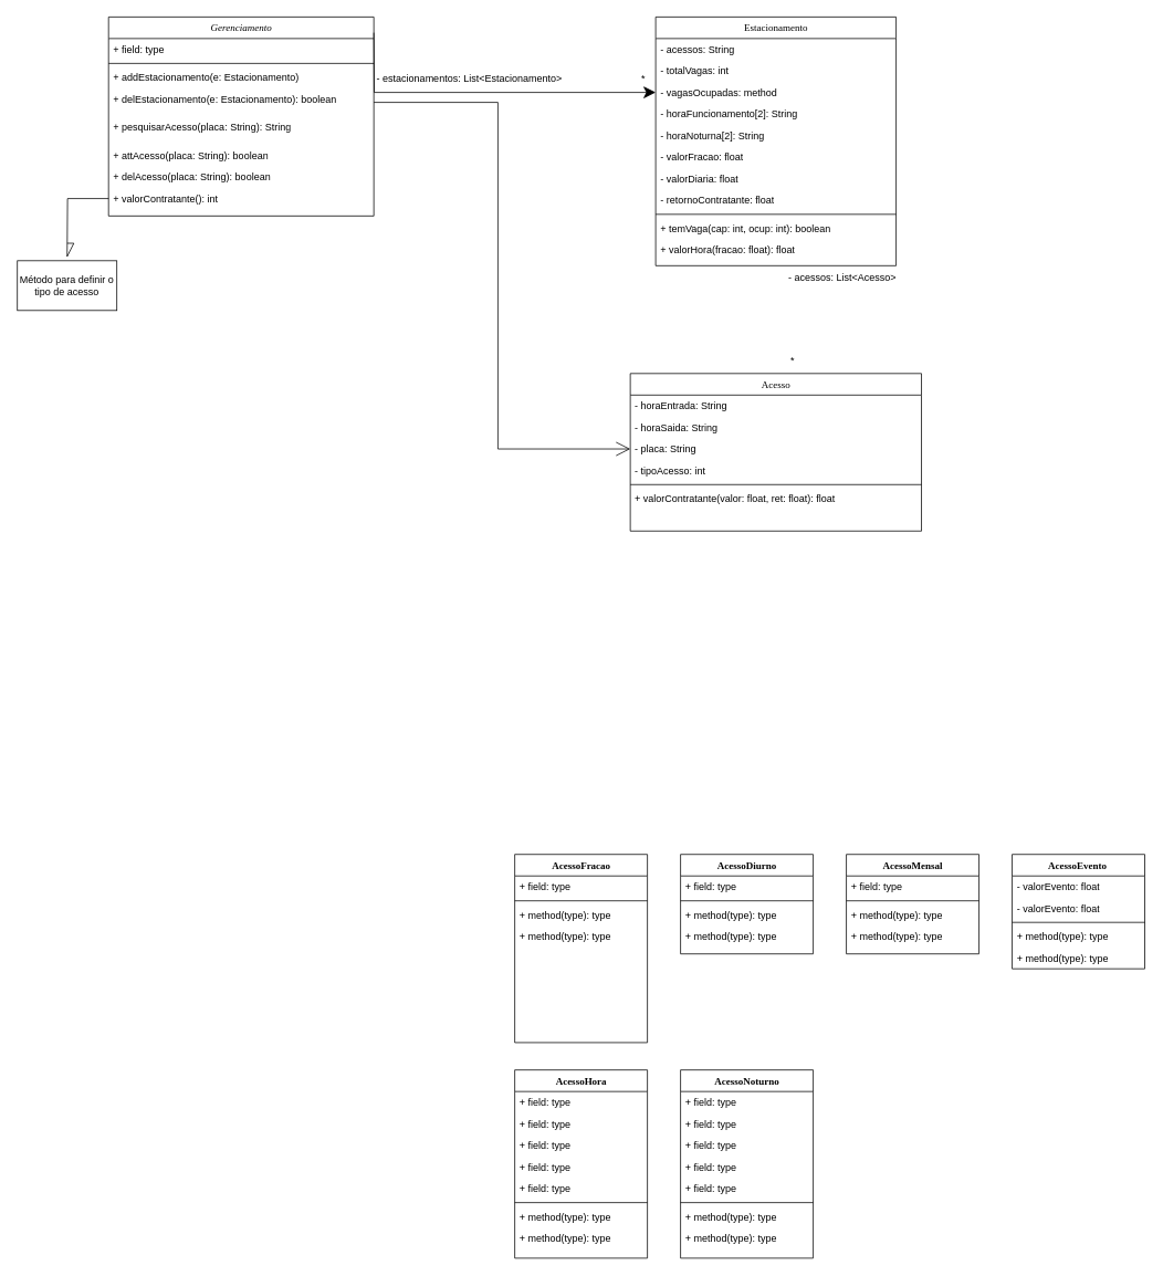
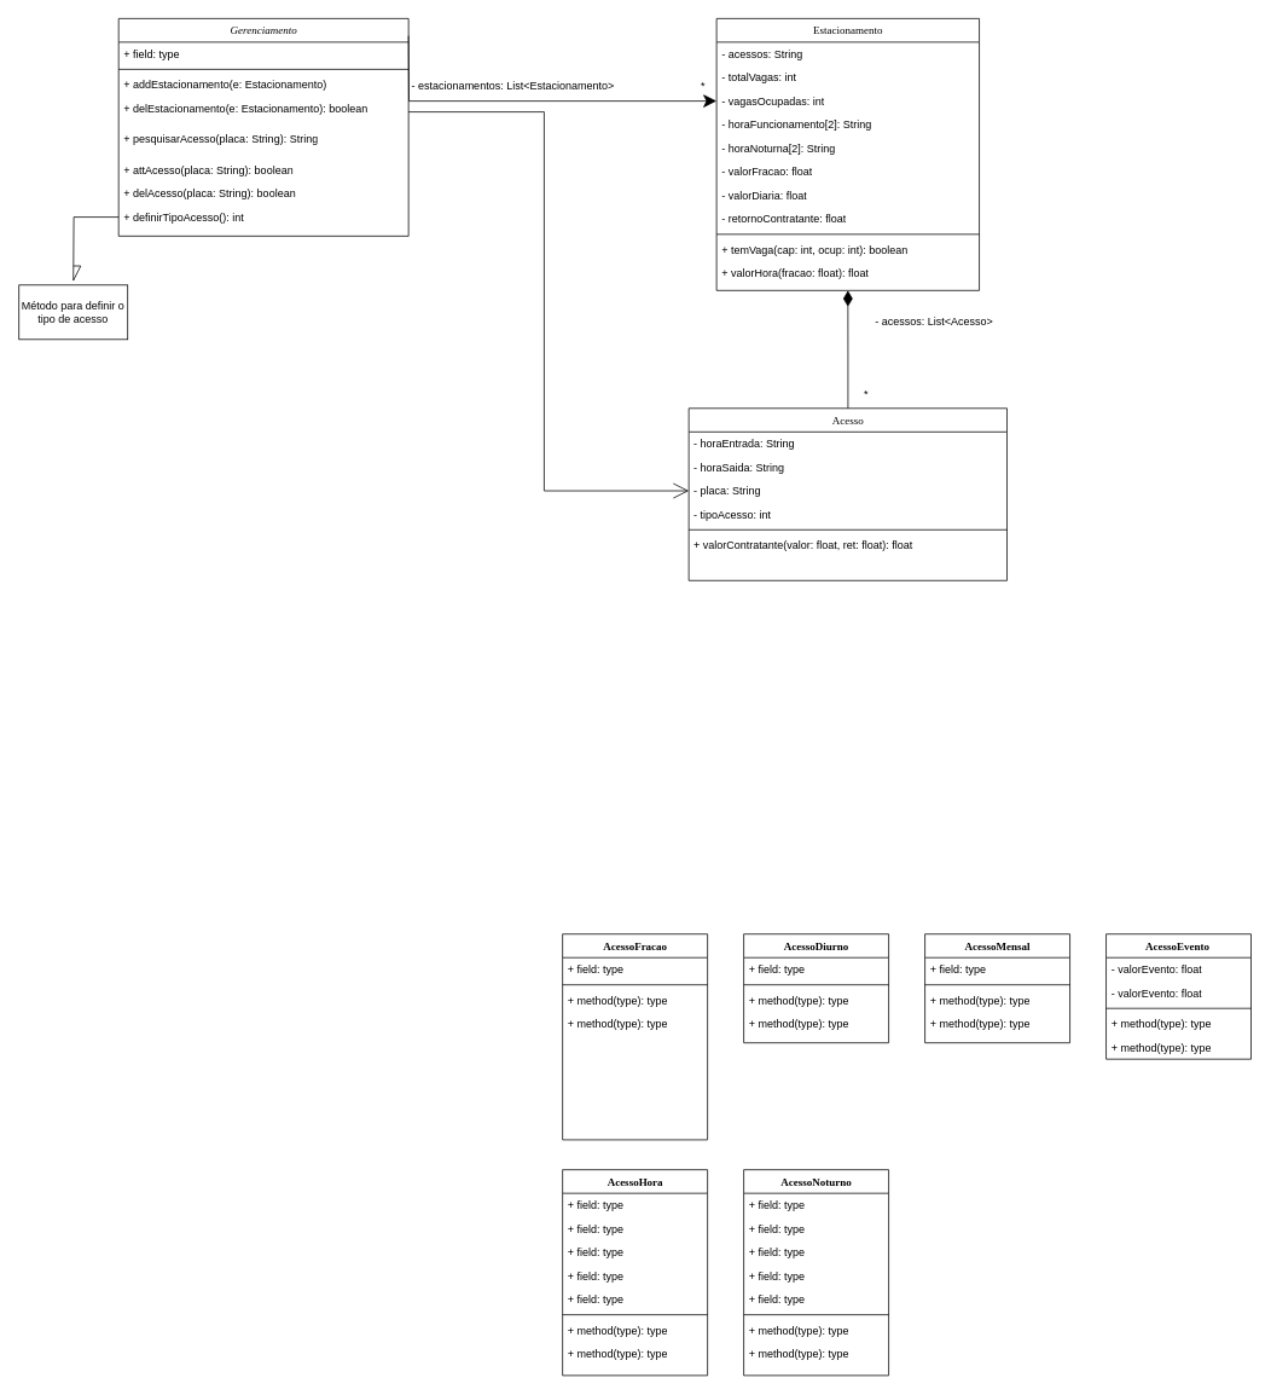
- <mxCell id="14" value="- vagasOcupadas: method" style="text;html=1;strokeColor=none;fillColor=none;align=left;verticalAlign=top;spacingLeft=4;spacingRight=4;whiteSpace=wrap;overflow=hidden;rotatable=0;points=[[0,0.5],[1,0.5]];portConstraint=eastwest;" parent="11" vertex="1"><mxGeometry y="78" width="290" height="26" as="geometry" /></mxCell>
+ <mxCell id="14" value="- vagasOcupadas: int" style="text;html=1;strokeColor=none;fillColor=none;align=left;verticalAlign=top;spacingLeft=4;spacingRight=4;whiteSpace=wrap;overflow=hidden;rotatable=0;points=[[0,0.5],[1,0.5]];portConstraint=eastwest;" parent="11" vertex="1"><mxGeometry y="78" width="290" height="26" as="geometry" /></mxCell>
- <mxCell id="10" value="&lt;span style=&quot;color: rgb(0, 0, 0);&quot;&gt;+ valorContratante(): int&amp;nbsp;&lt;/span&gt;" style="text;html=1;strokeColor=none;fillColor=none;align=left;verticalAlign=top;spacingLeft=4;spacingRight=4;whiteSpace=wrap;overflow=hidden;rotatable=0;points=[[0,0.5],[1,0.5]];portConstraint=eastwest;fontColor=#FF0000;" vertex="1" parent="2"><mxGeometry y="206" width="320" height="26" as="geometry" /></mxCell>
+ <mxCell id="10" value="&lt;span style=&quot;color: rgb(0, 0, 0);&quot;&gt;+ definirTipoAcesso(): int&amp;nbsp;&lt;/span&gt;" style="text;html=1;strokeColor=none;fillColor=none;align=left;verticalAlign=top;spacingLeft=4;spacingRight=4;whiteSpace=wrap;overflow=hidden;rotatable=0;points=[[0,0.5],[1,0.5]];portConstraint=eastwest;fontColor=#FF0000;" vertex="1" parent="2"><mxGeometry y="206" width="320" height="26" as="geometry" /></mxCell>
- <mxCell id="39" value="- acessos: List&amp;lt;Acesso&amp;gt;" style="text;html=1;align=center;verticalAlign=middle;resizable=0;points=[];autosize=1;strokeColor=none;fillColor=none;" parent="1" vertex="1"><mxGeometry x="940" y="320" width="150" height="30" as="geometry" /></mxCell>
+ <mxCell id="39" value="- acessos: List&amp;lt;Acesso&amp;gt;" style="text;html=1;align=center;verticalAlign=middle;resizable=0;points=[];autosize=1;strokeColor=none;fillColor=none;" parent="1" vertex="1"><mxGeometry x="955" y="340" width="150" height="30" as="geometry" /></mxCell>
+ <mxCell id="24" style="edgeStyle=orthogonalEdgeStyle;rounded=0;jumpSize=6;orthogonalLoop=1;jettySize=auto;html=1;endArrow=diamondThin;endFill=1;entryX=0.5;entryY=1;entryDx=0;entryDy=0;strokeWidth=1;targetPerimeterSpacing=0;endSize=15;" edge="1" parent="1" source="25" target="11"><mxGeometry relative="1" as="geometry"><mxPoint x="880" y="350" as="targetPoint" /></mxGeometry></mxCell>
